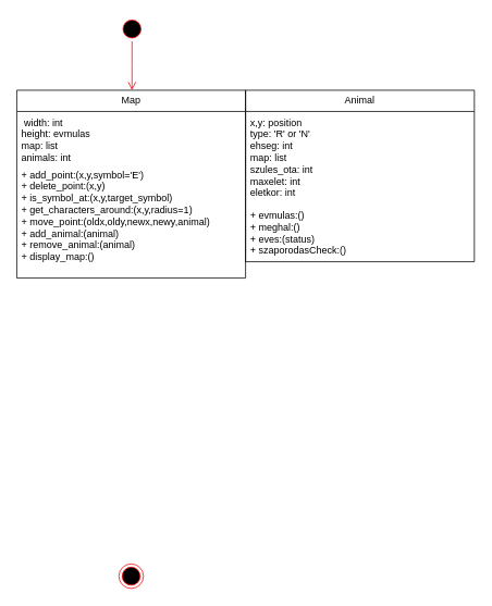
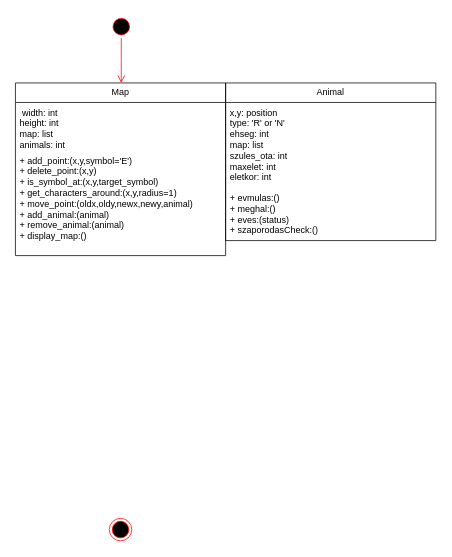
- <mxCell id="6" value="&lt;div&gt;&amp;nbsp;width: int&lt;br&gt;&lt;/div&gt;&lt;div&gt;height: evmulas&lt;br&gt;&lt;/div&gt;&lt;div&gt;map: list&lt;br&gt;&lt;/div&gt;animals: int" style="text;strokeColor=none;fillColor=none;align=left;verticalAlign=top;spacingLeft=4;spacingRight=4;overflow=hidden;rotatable=0;points=[[0,0.5],[1,0.5]];portConstraint=eastwest;whiteSpace=wrap;html=1;" vertex="1" parent="5"><mxGeometry y="26" width="280" height="64" as="geometry" /></mxCell>
+ <mxCell id="6" value="&lt;div&gt;&amp;nbsp;width: int&lt;br&gt;&lt;/div&gt;&lt;div&gt;height: int&lt;br&gt;&lt;/div&gt;&lt;div&gt;map: list&lt;br&gt;&lt;/div&gt;animals: int" style="text;strokeColor=none;fillColor=none;align=left;verticalAlign=top;spacingLeft=4;spacingRight=4;overflow=hidden;rotatable=0;points=[[0,0.5],[1,0.5]];portConstraint=eastwest;whiteSpace=wrap;html=1;" vertex="1" parent="5"><mxGeometry y="26" width="280" height="64" as="geometry" /></mxCell>
